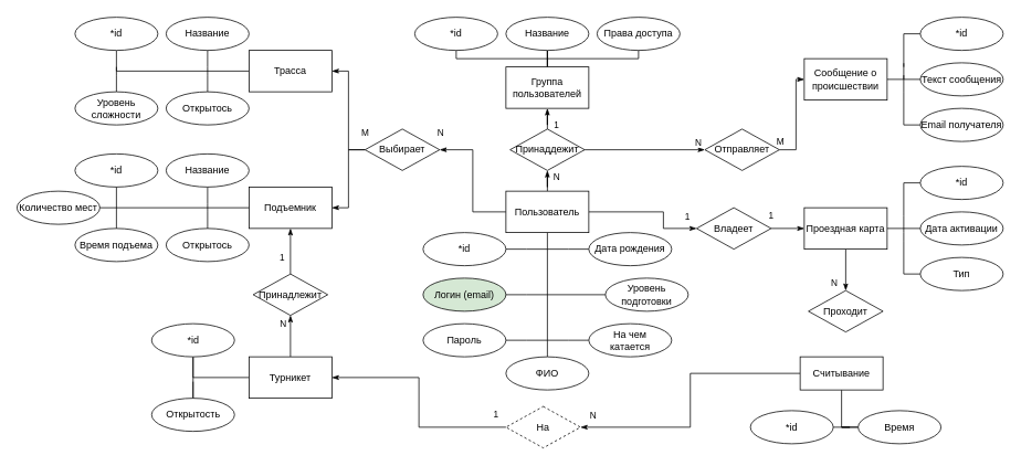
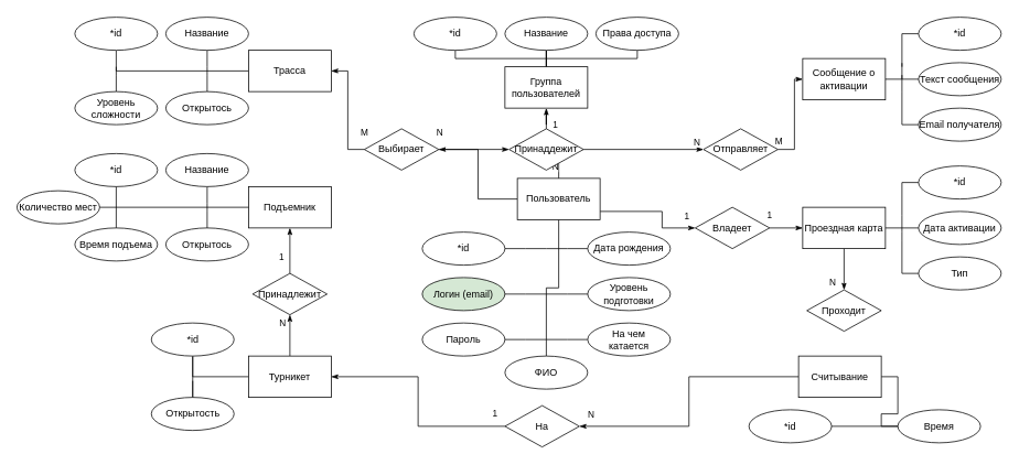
- <mxCell id="31" value="Сообщение о происшествии" style="rounded=0;whiteSpace=wrap;html=1;" vertex="1" parent="1"><mxGeometry x="970" y="70" width="100" height="50" as="geometry" /></mxCell>
+ <mxCell id="31" value="Сообщение о активации" style="rounded=0;whiteSpace=wrap;html=1;" vertex="1" parent="1"><mxGeometry x="970" y="70" width="100" height="50" as="geometry" /></mxCell>
- <mxCell id="28" style="edgeStyle=orthogonalEdgeStyle;rounded=0;orthogonalLoop=1;jettySize=auto;html=1;entryX=1;entryY=0.5;entryDx=0;entryDy=0;endArrow=classicThin;endFill=1;" edge="1" parent="1" source="29" target="16"><mxGeometry relative="1" as="geometry" /></mxCell>
+ <mxCell id="28" style="edgeStyle=orthogonalEdgeStyle;rounded=0;orthogonalLoop=1;jettySize=auto;html=1;endArrow=classicThin;endFill=1;" edge="1" parent="1" source="29" target="51"><mxGeometry relative="1" as="geometry" /></mxCell>
- <mxCell id="12" value="Пользователь" style="rounded=0;whiteSpace=wrap;html=1;" vertex="1" parent="1"><mxGeometry x="610" y="230" width="100" height="50" as="geometry" /></mxCell>
+ <mxCell id="12" value="Пользователь" style="rounded=0;whiteSpace=wrap;html=1;" vertex="1" parent="1"><mxGeometry x="625" y="215" width="100" height="50" as="geometry" /></mxCell>
- <mxCell id="67" value="Уровень подготовки" style="ellipse;whiteSpace=wrap;html=1;" vertex="1" parent="1"><mxGeometry x="730" y="335" width="100" height="40" as="geometry" /></mxCell>
+ <mxCell id="67" value="Уровень подготовки" style="ellipse;whiteSpace=wrap;html=1;" vertex="1" parent="1"><mxGeometry x="710" y="335" width="100" height="40" as="geometry" /></mxCell>
- <mxCell id="24" value="Считывание" style="rounded=0;whiteSpace=wrap;html=1;" vertex="1" parent="1"><mxGeometry x="965" y="430" width="100" height="40" as="geometry" /></mxCell>
+ <mxCell id="24" value="Считывание" style="rounded=0;whiteSpace=wrap;html=1;" vertex="1" parent="1"><mxGeometry x="965" y="430" width="100" height="50" as="geometry" /></mxCell>
- <mxCell id="39" value="На" style="rhombus;whiteSpace=wrap;html=1;dashed=1;" vertex="1" parent="1"><mxGeometry x="610" y="490" width="90" height="50" as="geometry" /></mxCell>
+ <mxCell id="39" value="На" style="rhombus;whiteSpace=wrap;html=1;" vertex="1" parent="1"><mxGeometry x="610" y="490" width="90" height="50" as="geometry" /></mxCell>
- <mxCell id="93" value="Время" style="ellipse;whiteSpace=wrap;html=1;" vertex="1" parent="1"><mxGeometry x="1035" y="495" width="100" height="40" as="geometry" /></mxCell>
+ <mxCell id="93" value="Время" style="ellipse;whiteSpace=wrap;html=1;" vertex="1" parent="1"><mxGeometry x="1085" y="495" width="100" height="40" as="geometry" /></mxCell>
